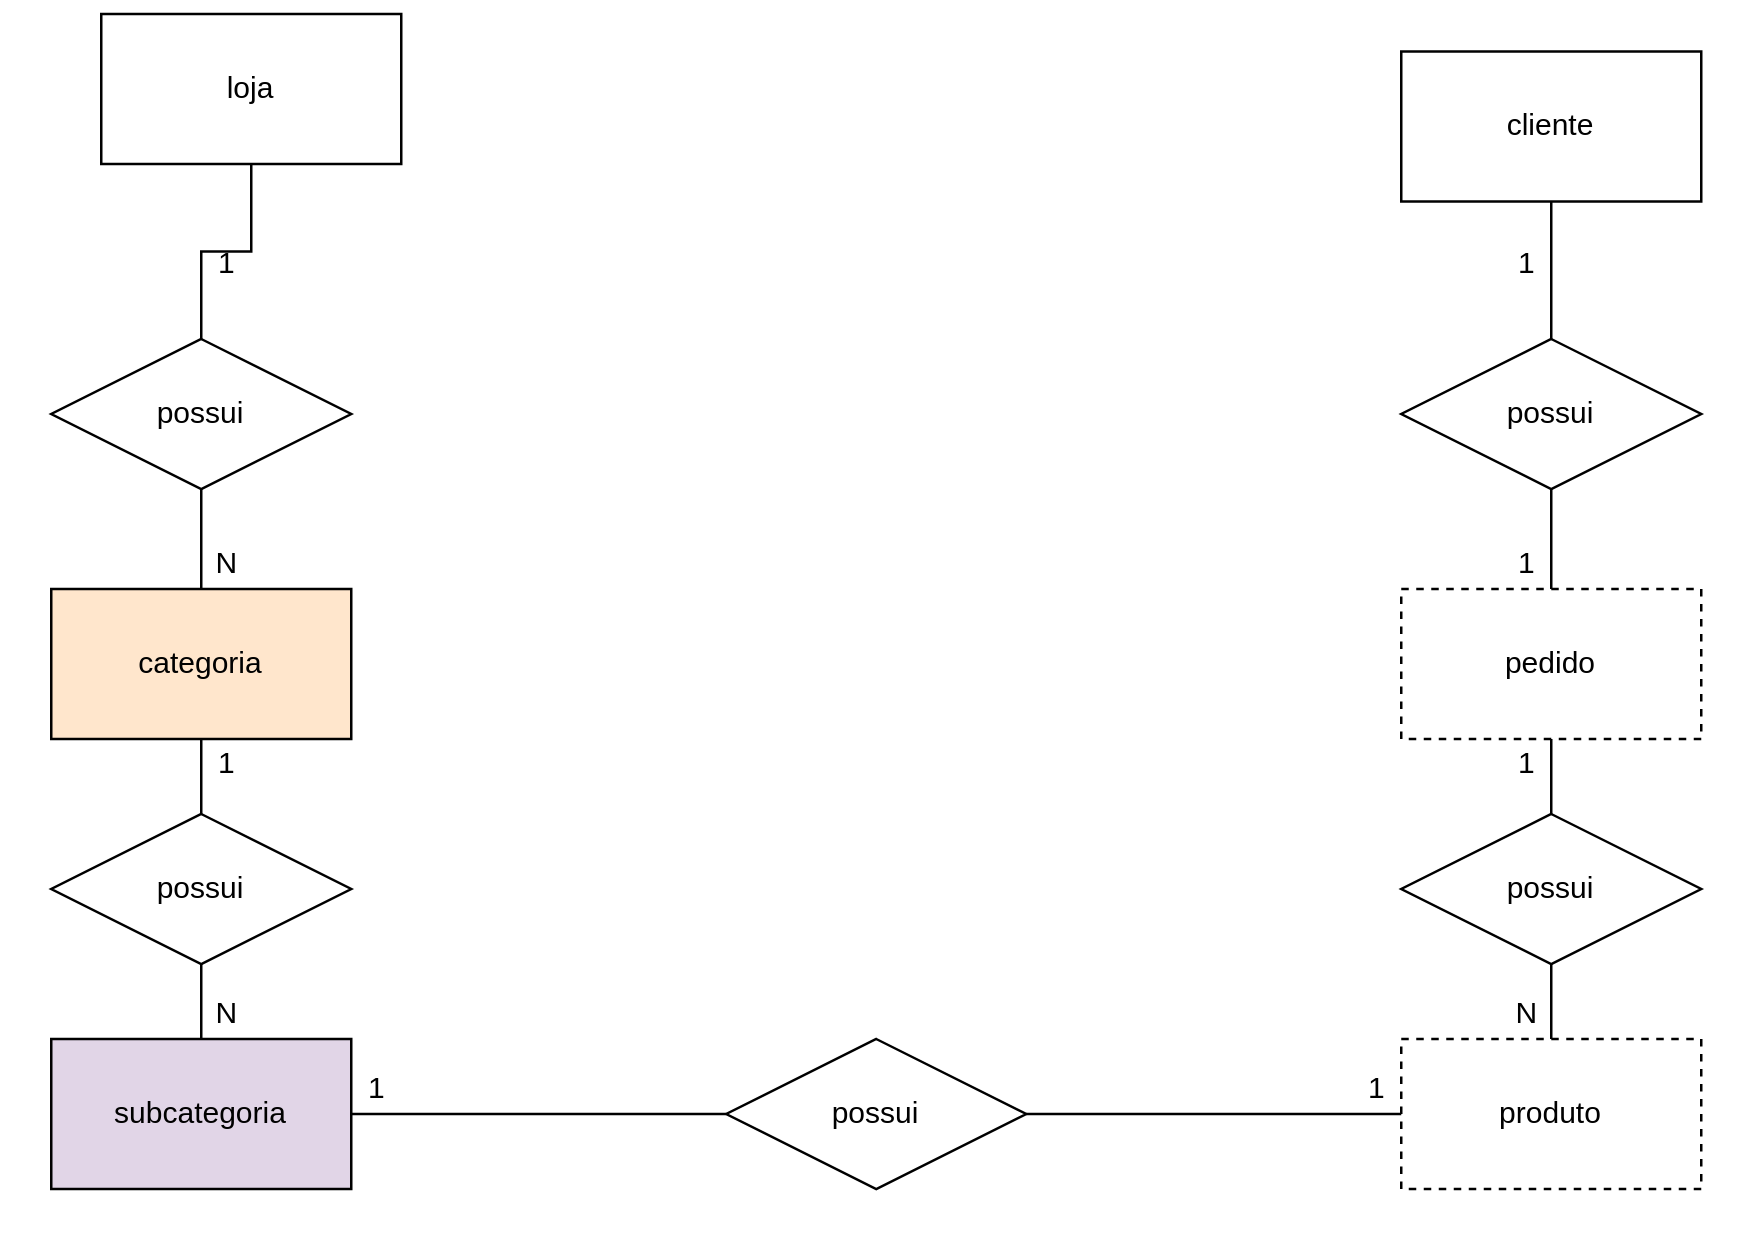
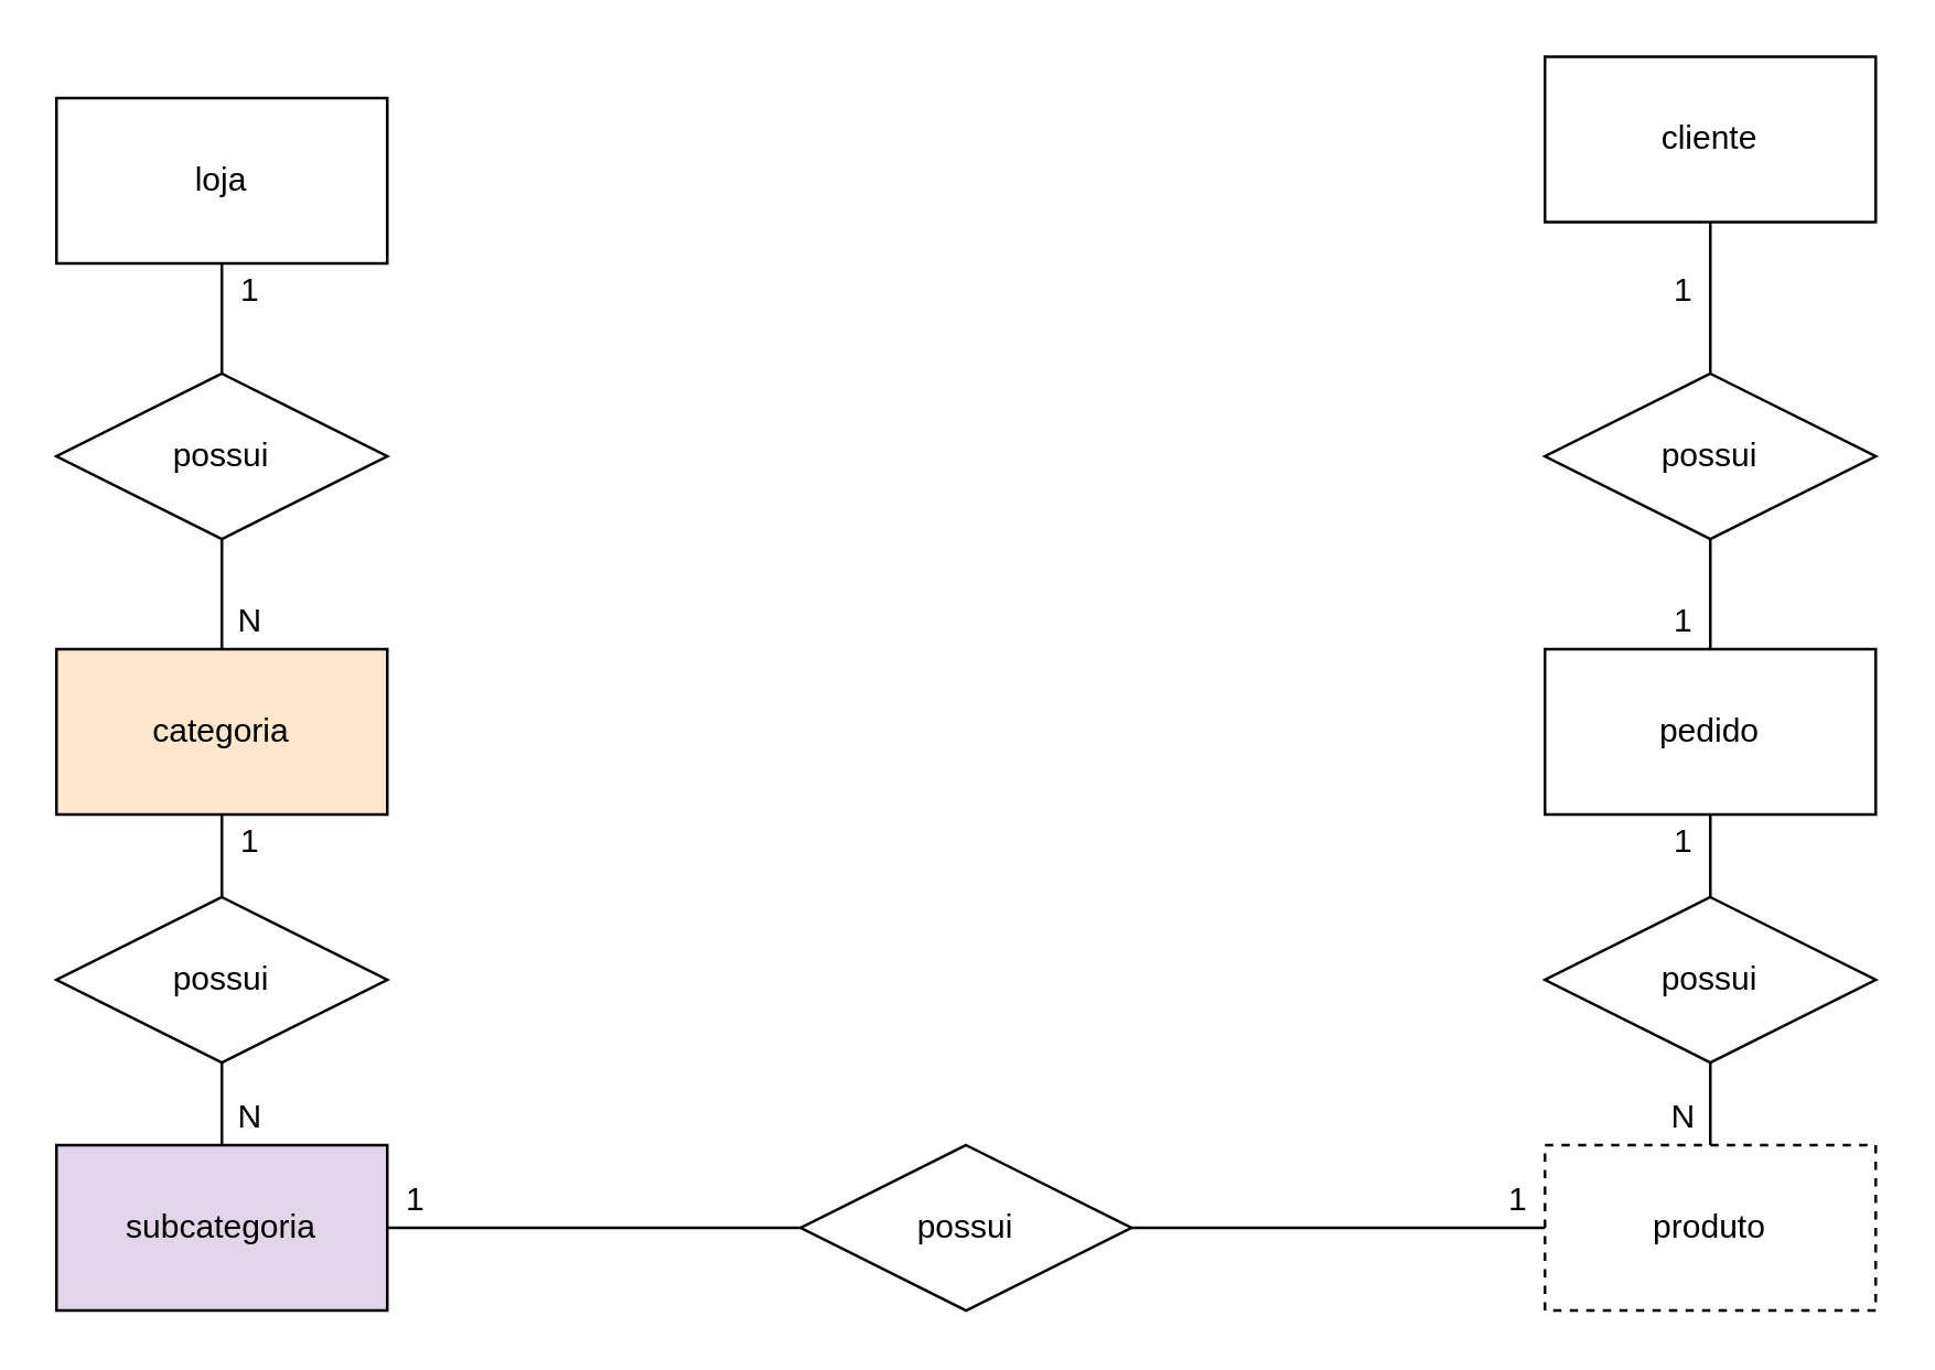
- <mxCell id="3" value="loja" style="rounded=0;whiteSpace=wrap;html=1;" vertex="1" parent="1"><mxGeometry x="40" y="5" width="120" height="60" as="geometry" /></mxCell>
+ <mxCell id="3" value="loja" style="rounded=0;whiteSpace=wrap;html=1;" vertex="1" parent="1"><mxGeometry x="20" y="35" width="120" height="60" as="geometry" /></mxCell>
- <mxCell id="12" value="pedido" style="rounded=0;whiteSpace=wrap;html=1;dashed=1;" vertex="1" parent="1"><mxGeometry x="560" y="235" width="120" height="60" as="geometry" /></mxCell>
+ <mxCell id="12" value="pedido" style="rounded=0;whiteSpace=wrap;html=1;" vertex="1" parent="1"><mxGeometry x="560" y="235" width="120" height="60" as="geometry" /></mxCell>
